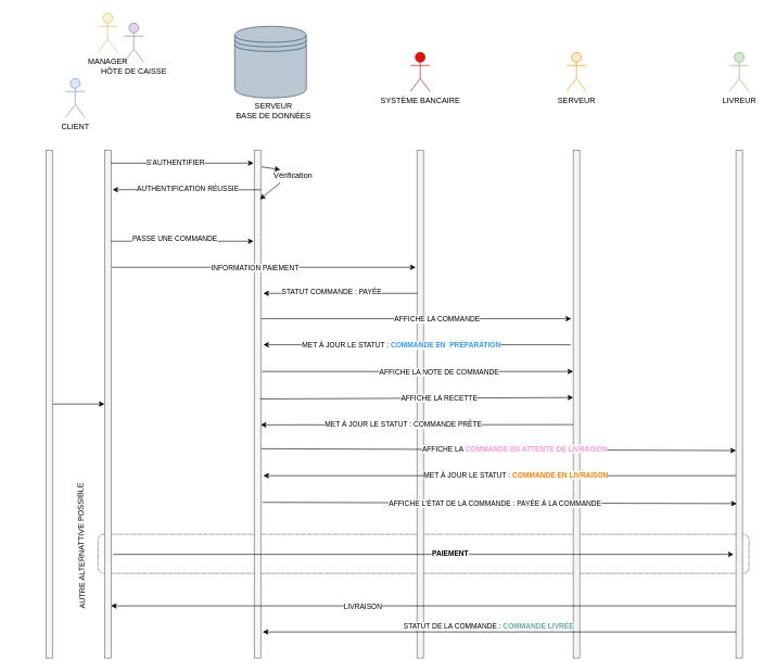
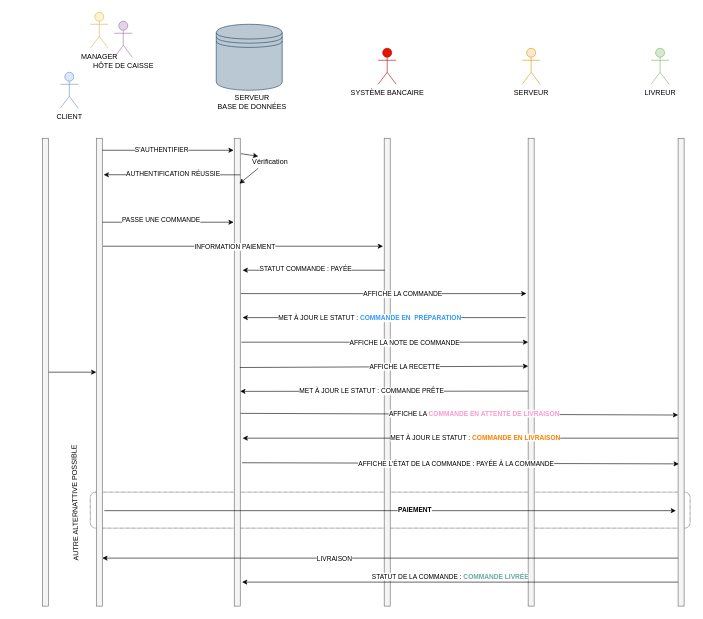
- <mxCell id="16" value="&lt;font style=&quot;font-size: 12px&quot; color=&quot;#000000&quot;&gt;LIVREUR&lt;/font&gt;" style="shape=umlActor;verticalLabelPosition=bottom;labelBackgroundColor=#ffffff;verticalAlign=top;html=1;outlineConnect=0;fillColor=#d5e8d4;strokeColor=#82b366;" vertex="1" parent="1"><mxGeometry x="1120" y="80" width="30" height="60" as="geometry" /></mxCell>
+ <mxCell id="16" value="&lt;font style=&quot;font-size: 12px&quot; color=&quot;#000000&quot;&gt;LIVREUR&lt;/font&gt;" style="shape=umlActor;verticalLabelPosition=bottom;labelBackgroundColor=#ffffff;verticalAlign=top;html=1;outlineConnect=0;fillColor=#d5e8d4;strokeColor=#82b366;" vertex="1" parent="1"><mxGeometry x="1085" y="80" width="30" height="60" as="geometry" /></mxCell>
